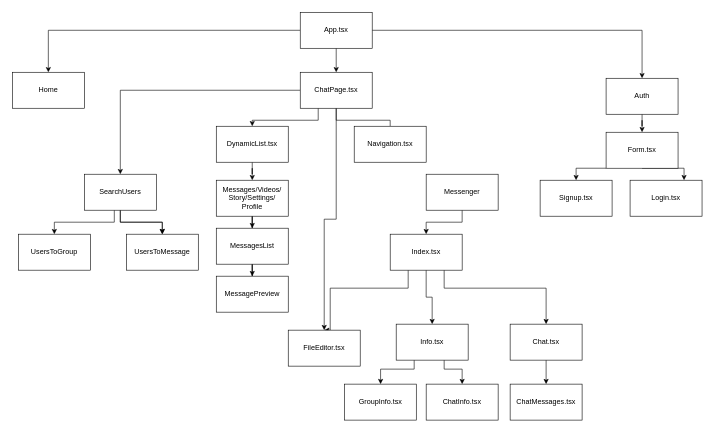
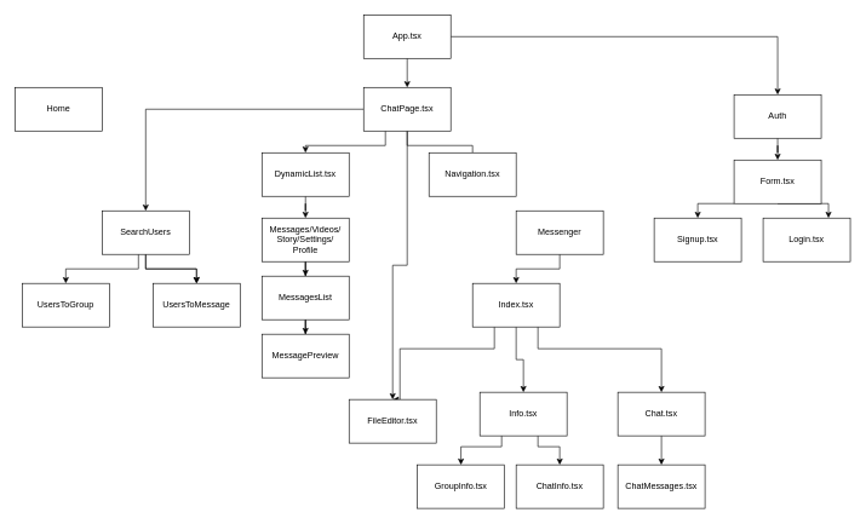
- <mxCell id="4" style="edgeStyle=orthogonalEdgeStyle;rounded=0;orthogonalLoop=1;jettySize=auto;html=1;exitX=0;exitY=0.5;exitDx=0;exitDy=0;entryX=0.5;entryY=0;entryDx=0;entryDy=0;" parent="1" source="5" target="6" edge="1"><mxGeometry relative="1" as="geometry" /></mxCell>
